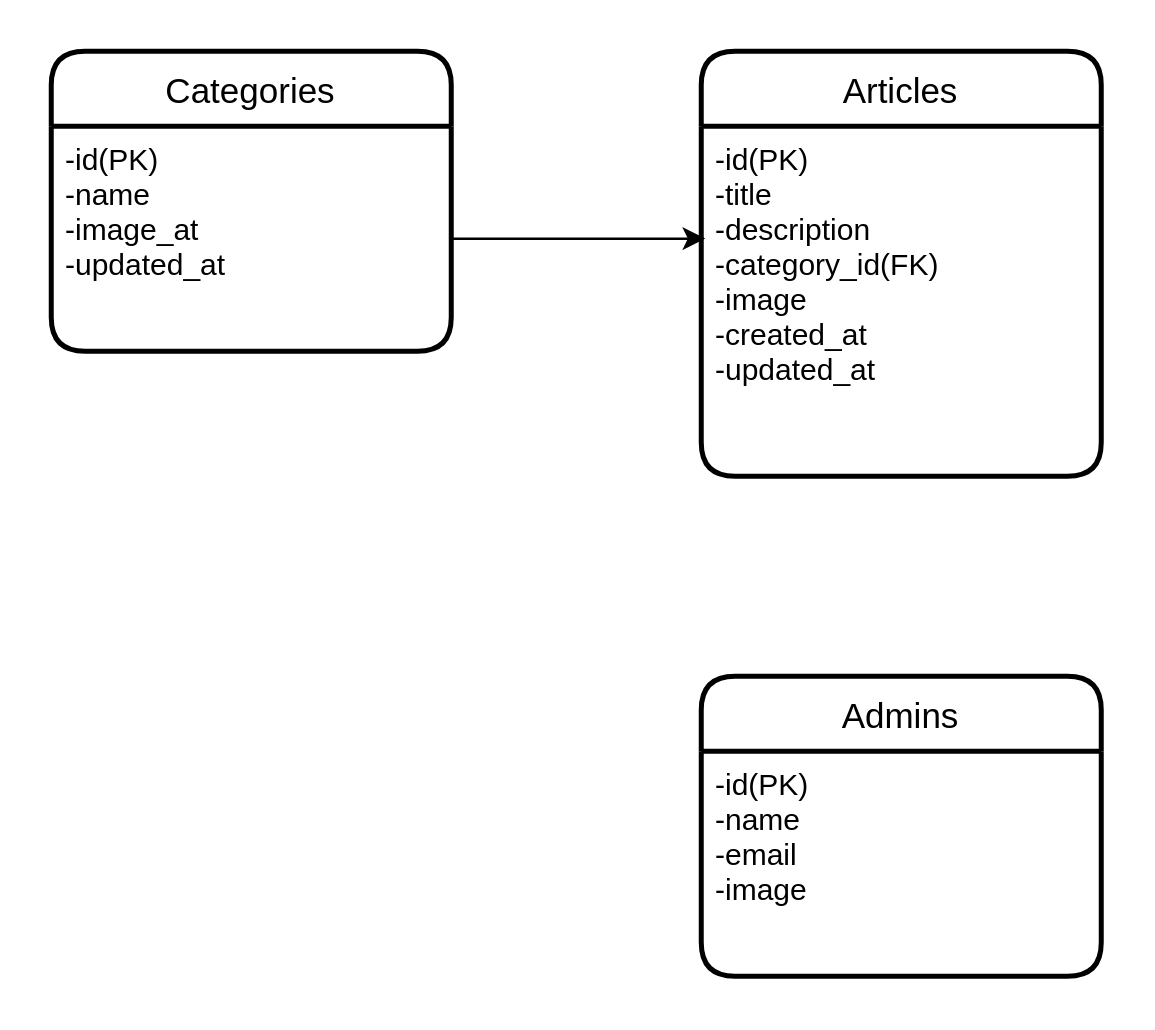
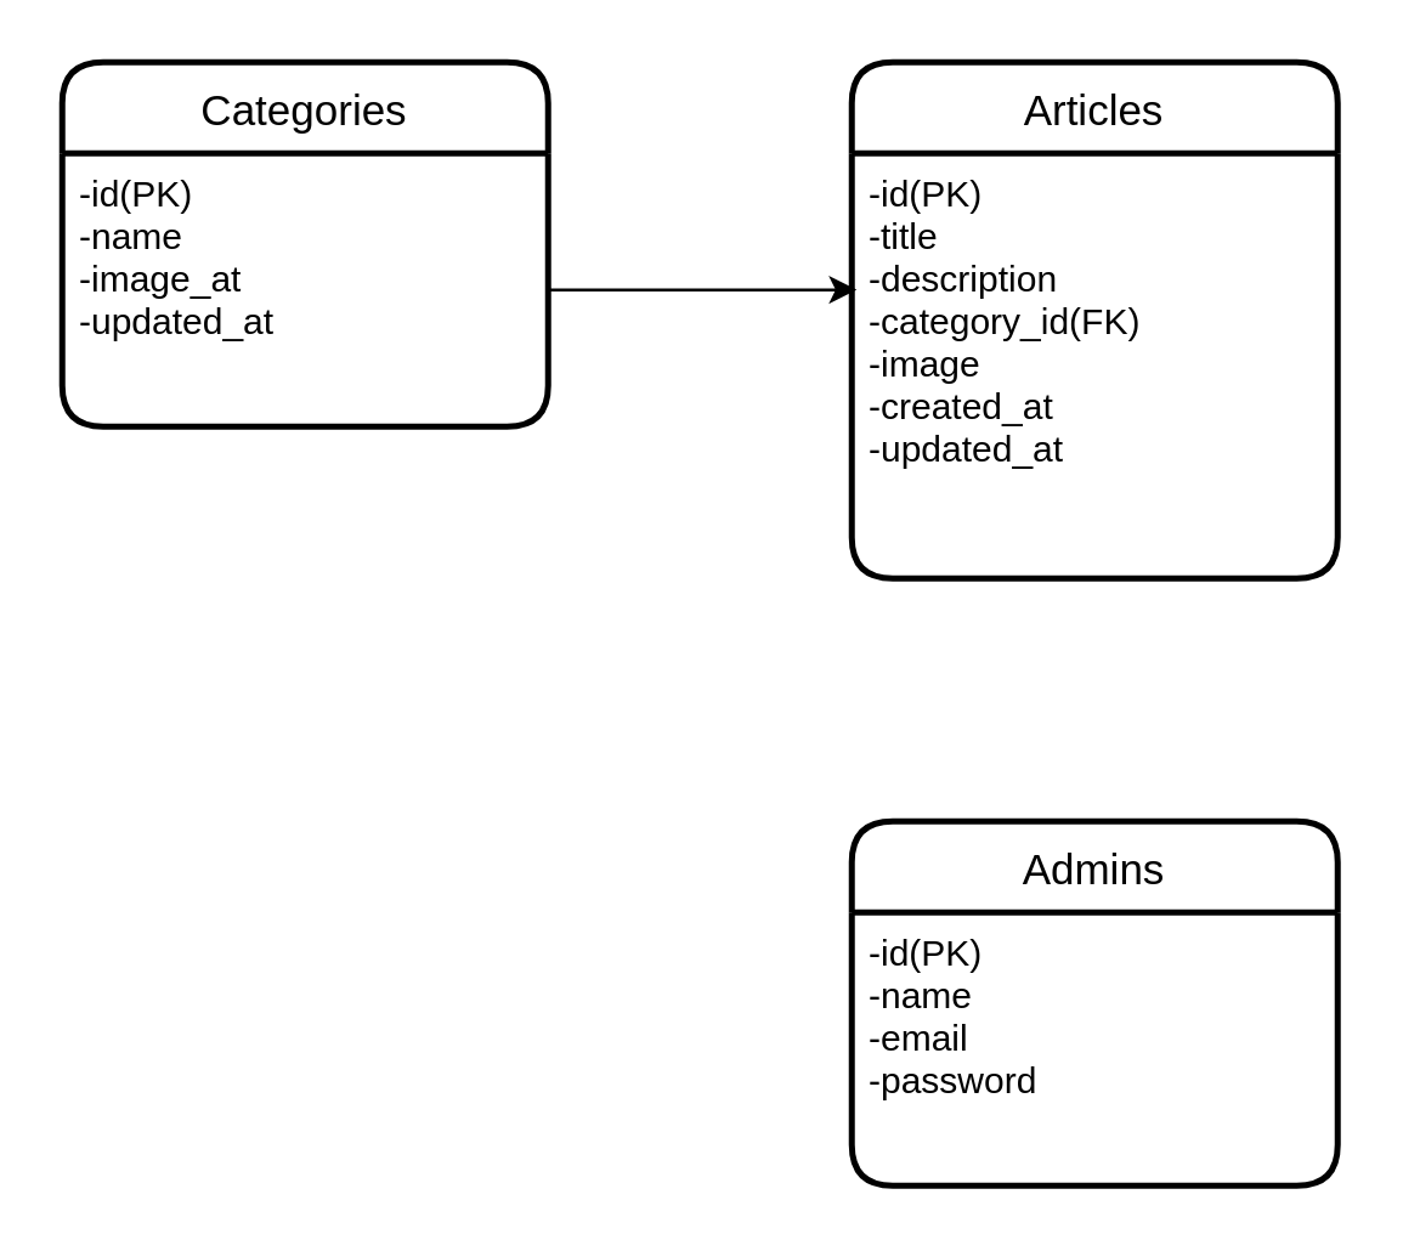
- <mxCell id="8" value="-id(PK)&#10;-name&#10;-email&#10;-image" style="align=left;strokeColor=none;fillColor=none;spacingLeft=4;fontSize=12;verticalAlign=top;resizable=0;rotatable=0;part=1;" vertex="1" parent="7"><mxGeometry y="30" width="160" height="90" as="geometry" /></mxCell>
+ <mxCell id="8" value="-id(PK)&#10;-name&#10;-email&#10;-password" style="align=left;strokeColor=none;fillColor=none;spacingLeft=4;fontSize=12;verticalAlign=top;resizable=0;rotatable=0;part=1;" vertex="1" parent="7"><mxGeometry y="30" width="160" height="90" as="geometry" /></mxCell>
